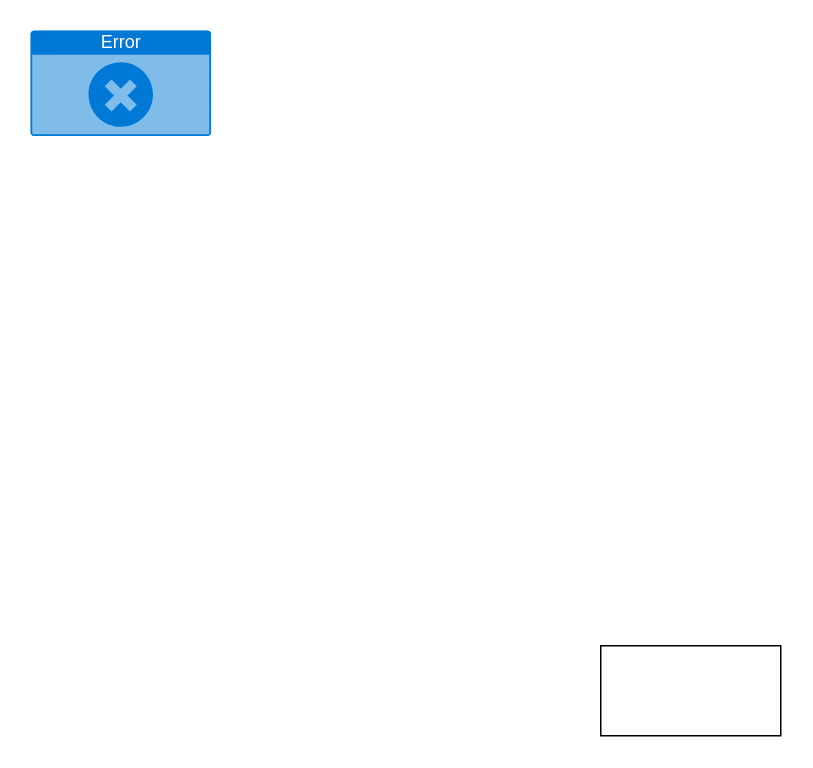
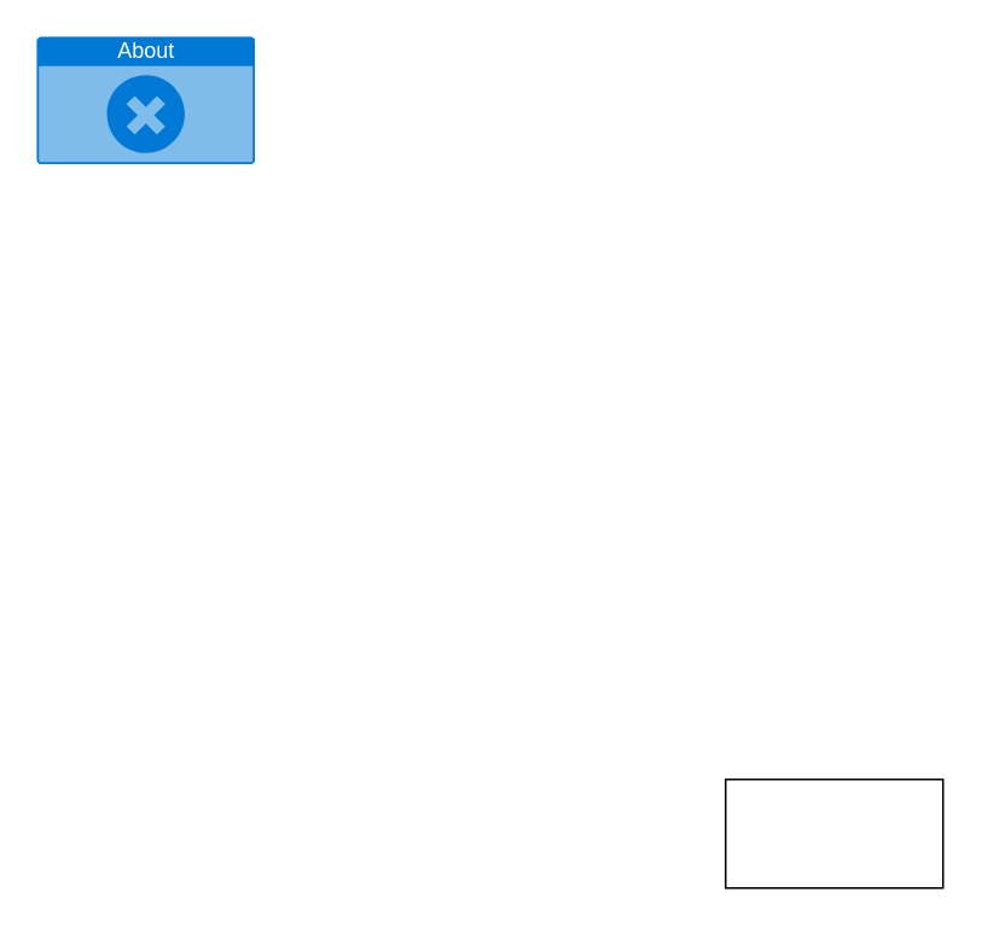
- <mxCell id="5" value="Error" style="html=1;strokeColor=none;fillColor=#0079D6;labelPosition=center;verticalLabelPosition=middle;verticalAlign=top;align=center;fontSize=12;outlineConnect=0;spacingTop=-6;fontColor=#FFFFFF;sketch=0;shape=mxgraph.sitemap.error;" vertex="1" parent="1"><mxGeometry x="20" y="20" width="120" height="70" as="geometry" /></mxCell>
+ <mxCell id="5" value="About" style="html=1;strokeColor=none;fillColor=#0079D6;labelPosition=center;verticalLabelPosition=middle;verticalAlign=top;align=center;fontSize=12;outlineConnect=0;spacingTop=-6;fontColor=#FFFFFF;sketch=0;shape=mxgraph.sitemap.error;" vertex="1" parent="1"><mxGeometry x="20" y="20" width="120" height="70" as="geometry" /></mxCell>
